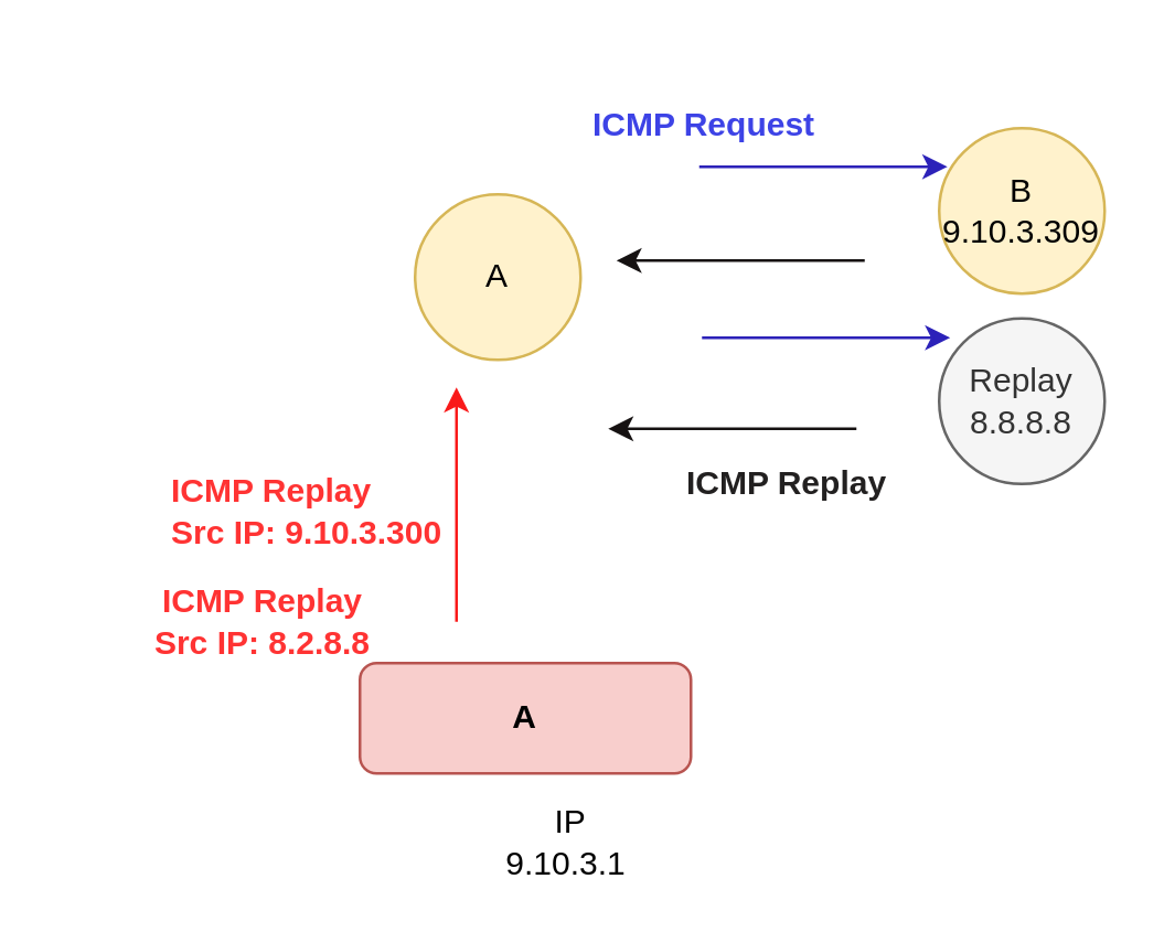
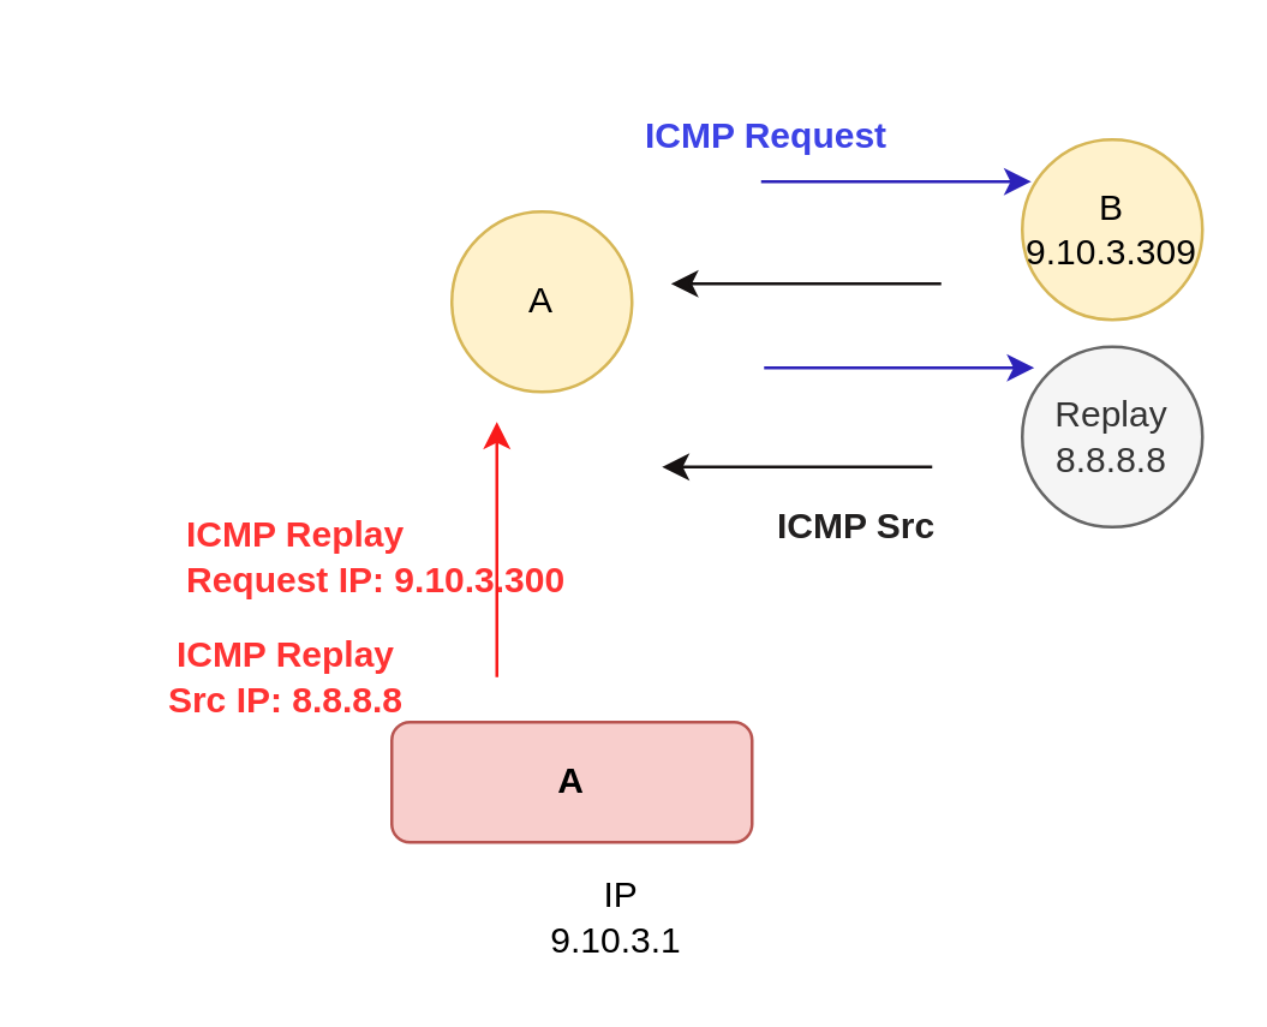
- <mxCell id="15" value="&lt;b style=&quot;border-color: var(--border-color); text-align: left;&quot;&gt;&lt;font color=&quot;#222020&quot; style=&quot;border-color: var(--border-color);&quot;&gt;ICMP Replay&lt;/font&gt;&lt;/b&gt;" style="text;html=1;strokeColor=none;fillColor=none;align=center;verticalAlign=middle;whiteSpace=wrap;rounded=0;fontColor=#FF3333;" vertex="1" parent="1"><mxGeometry x="240" y="160" width="90" height="30" as="geometry" /></mxCell>
+ <mxCell id="15" value="&lt;b style=&quot;border-color: var(--border-color); text-align: left;&quot;&gt;&lt;font color=&quot;#222020&quot; style=&quot;border-color: var(--border-color);&quot;&gt;ICMP Src&lt;/font&gt;&lt;/b&gt;" style="text;html=1;strokeColor=none;fillColor=none;align=center;verticalAlign=middle;whiteSpace=wrap;rounded=0;fontColor=#FF3333;" vertex="1" parent="1"><mxGeometry x="240" y="160" width="90" height="30" as="geometry" /></mxCell>
- <mxCell id="11" value="&lt;b style=&quot;&quot;&gt;&lt;font color=&quot;#ff3333&quot;&gt;ICMP Replay&lt;br&gt;Src IP: 9.10.3.300&lt;/font&gt;&lt;/b&gt;" style="text;html=1;strokeColor=none;fillColor=none;align=left;verticalAlign=middle;whiteSpace=wrap;rounded=0;" vertex="1" parent="1"><mxGeometry x="60" y="160" width="150" height="50" as="geometry" /></mxCell>
+ <mxCell id="11" value="&lt;b style=&quot;&quot;&gt;&lt;font color=&quot;#ff3333&quot;&gt;ICMP Replay&lt;br&gt;Request IP: 9.10.3.300&lt;/font&gt;&lt;/b&gt;" style="text;html=1;strokeColor=none;fillColor=none;align=left;verticalAlign=middle;whiteSpace=wrap;rounded=0;" vertex="1" parent="1"><mxGeometry x="60" y="160" width="150" height="50" as="geometry" /></mxCell>
- <mxCell id="8" value="&lt;b&gt;&lt;font color=&quot;#ff3333&quot;&gt;ICMP Replay&lt;br&gt;Src IP: 8.2.8.8&lt;/font&gt;&lt;/b&gt;" style="text;html=1;strokeColor=none;fillColor=none;align=center;verticalAlign=middle;whiteSpace=wrap;rounded=0;" vertex="1" parent="1"><mxGeometry x="20" y="200" width="150" height="50" as="geometry" /></mxCell>
+ <mxCell id="8" value="&lt;b&gt;&lt;font color=&quot;#ff3333&quot;&gt;ICMP Replay&lt;br&gt;Src IP: 8.8.8.8&lt;/font&gt;&lt;/b&gt;" style="text;html=1;strokeColor=none;fillColor=none;align=center;verticalAlign=middle;whiteSpace=wrap;rounded=0;" vertex="1" parent="1"><mxGeometry x="20" y="200" width="150" height="50" as="geometry" /></mxCell>
